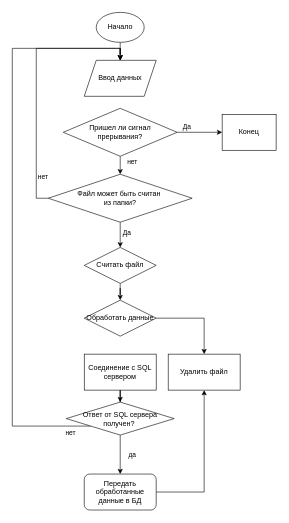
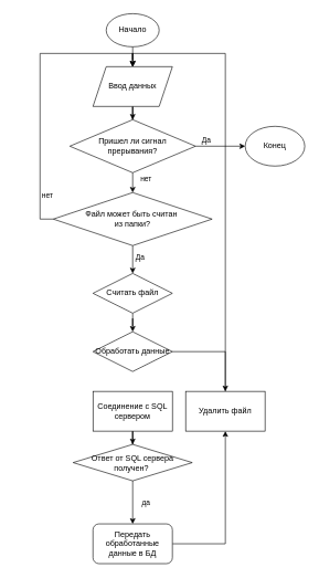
+ <mxCell id="21" value="" style="edgeStyle=orthogonalEdgeStyle;rounded=0;orthogonalLoop=1;jettySize=auto;html=1;" edge="1" parent="1" source="22" target="26"><mxGeometry relative="1" as="geometry" /></mxCell>
- <mxCell id="27" value="Конец" style="whiteSpace=wrap;html=1;rounded=0;" vertex="1" parent="1"><mxGeometry x="370" y="190" width="90" height="60" as="geometry" /></mxCell>
+ <mxCell id="27" value="Конец" style="ellipse;whiteSpace=wrap;html=1;" vertex="1" parent="1"><mxGeometry x="370" y="190" width="90" height="60" as="geometry" /></mxCell>
+ <mxCell id="28" style="edgeStyle=orthogonalEdgeStyle;rounded=0;orthogonalLoop=1;jettySize=auto;html=1;exitX=0.5;exitY=0;exitDx=0;exitDy=0;entryX=0.5;entryY=0;entryDx=0;entryDy=0;" edge="1" parent="1" source="29" target="22"><mxGeometry relative="1" as="geometry" /></mxCell>
- <mxCell id="13" style="edgeStyle=orthogonalEdgeStyle;rounded=0;orthogonalLoop=1;jettySize=auto;html=1;entryX=0.5;entryY=0;entryDx=0;entryDy=0;" parent="1" source="16" target="22" edge="1"><mxGeometry relative="1" as="geometry"><Array as="points"><mxPoint x="20" y="710" /><mxPoint x="20" y="80" /><mxPoint x="200" y="80" /></Array></mxGeometry></mxCell>
- <mxCell id="14" value="нет" style="edgeLabel;html=1;align=center;verticalAlign=middle;resizable=0;points=[];" parent="13" vertex="1" connectable="0"><mxGeometry x="-0.942" y="1" relative="1" as="geometry"><mxPoint x="-6" y="9" as="offset" /></mxGeometry></mxCell>
